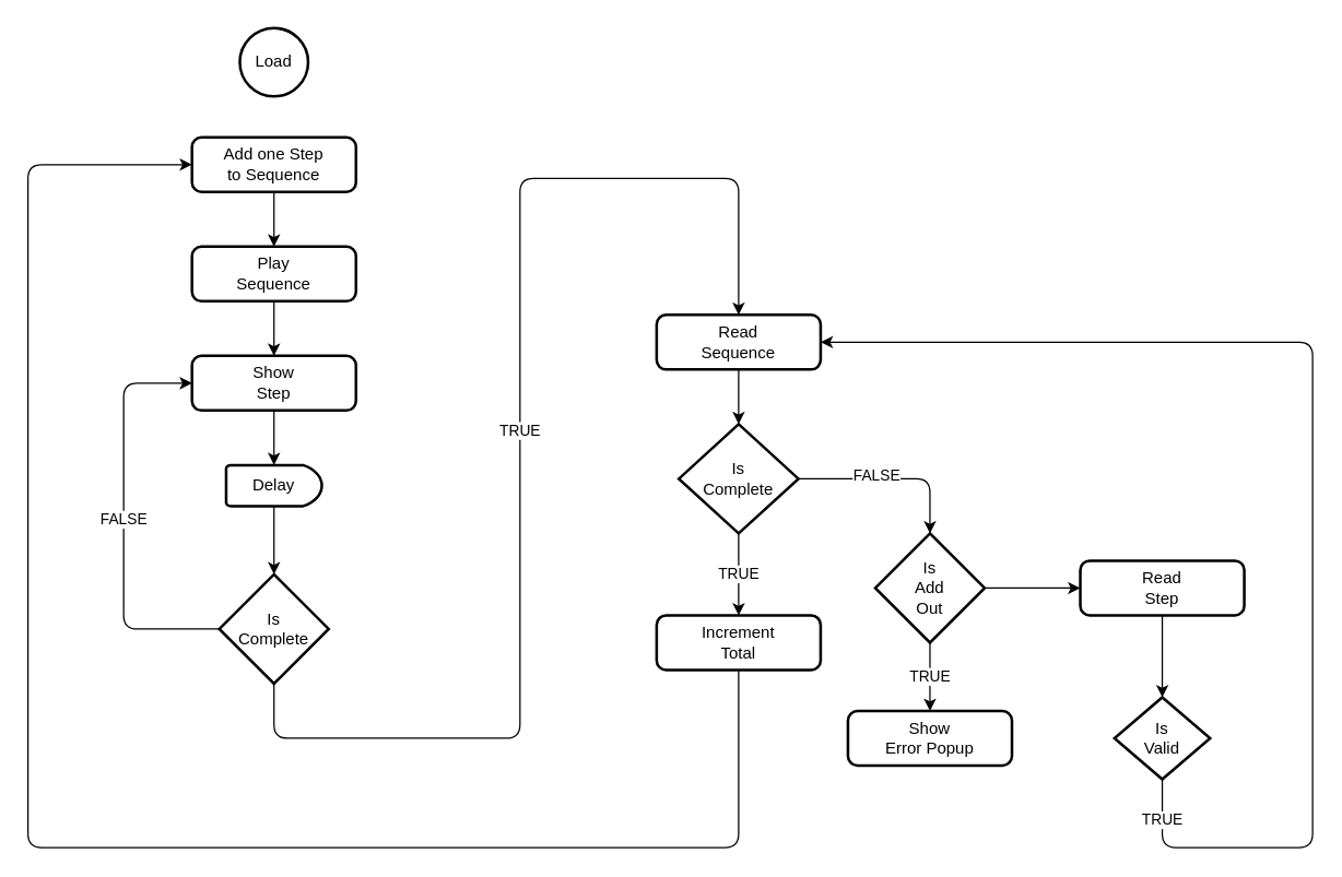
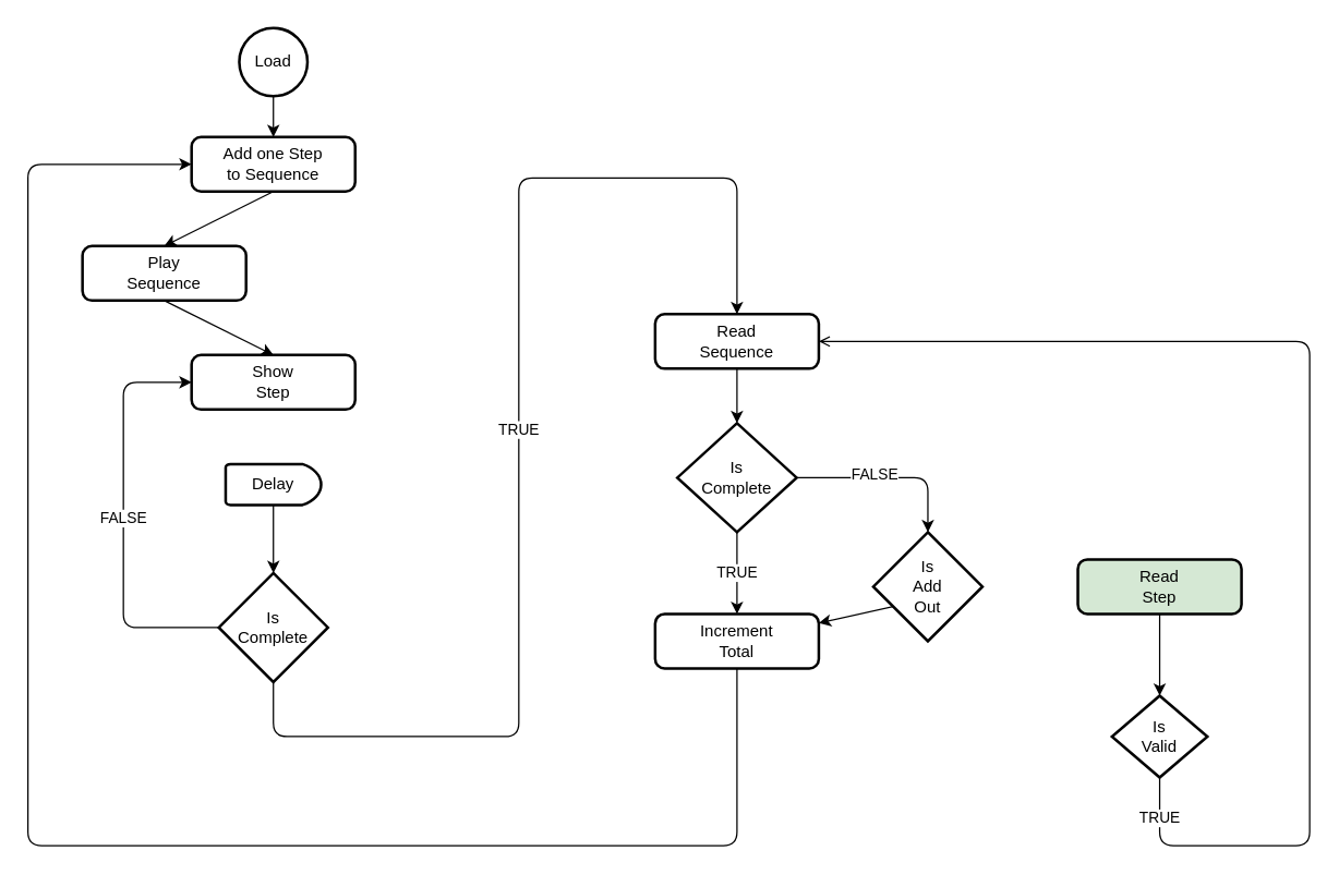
+ <mxCell id="2" style="edgeStyle=none;html=1;exitX=0.5;exitY=1;exitDx=0;exitDy=0;exitPerimeter=0;entryX=0.5;entryY=0;entryDx=0;entryDy=0;" parent="1" source="3" target="12" edge="1"><mxGeometry relative="1" as="geometry" /></mxCell>
- <mxCell id="5" value="Play&lt;br&gt;Sequence" style="rounded=1;whiteSpace=wrap;html=1;absoluteArcSize=1;arcSize=14;strokeWidth=2;" parent="1" vertex="1"><mxGeometry x="140" y="180" width="120" height="40" as="geometry" /></mxCell>
+ <mxCell id="5" value="Play&lt;br&gt;Sequence" style="rounded=1;whiteSpace=wrap;html=1;absoluteArcSize=1;arcSize=14;strokeWidth=2;" parent="1" vertex="1"><mxGeometry x="60" y="180" width="120" height="40" as="geometry" /></mxCell>
- <mxCell id="8" value="TRUE" style="edgeStyle=none;html=1;exitX=0.5;exitY=1;exitDx=0;exitDy=0;exitPerimeter=0;entryX=1;entryY=0.5;entryDx=0;entryDy=0;" parent="1" source="9" target="7" edge="1"><mxGeometry x="-0.933" relative="1" as="geometry"><Array as="points"><mxPoint x="850" y="620" /><mxPoint x="960" y="620" /><mxPoint x="960" y="250" /></Array><mxPoint as="offset" /></mxGeometry></mxCell>
+ <mxCell id="8" value="TRUE" style="edgeStyle=none;html=1;exitX=0.5;exitY=1;exitDx=0;exitDy=0;exitPerimeter=0;entryX=1;entryY=0.5;entryDx=0;entryDy=0;endArrow=open;" parent="1" source="9" target="7" edge="1"><mxGeometry x="-0.933" relative="1" as="geometry"><Array as="points"><mxPoint x="850" y="620" /><mxPoint x="960" y="620" /><mxPoint x="960" y="250" /></Array><mxPoint as="offset" /></mxGeometry></mxCell>
- <mxCell id="24" style="edgeStyle=none;html=1;exitX=0.5;exitY=1;exitDx=0;exitDy=0;entryX=0.5;entryY=0;entryDx=0;entryDy=0;entryPerimeter=0;" parent="1" source="25" target="27" edge="1"><mxGeometry relative="1" as="geometry" /></mxCell>
- <mxCell id="13" style="edgeStyle=none;html=1;exitX=1;exitY=0.5;exitDx=0;exitDy=0;exitPerimeter=0;entryX=0;entryY=0.5;entryDx=0;entryDy=0;" parent="1" source="15" target="17" edge="1"><mxGeometry relative="1" as="geometry" /></mxCell>
+ <mxCell id="13" style="edgeStyle=none;html=1;exitX=1;exitY=0.5;exitDx=0;exitDy=0;exitPerimeter=0;" parent="1" source="15" target="23" edge="1"><mxGeometry relative="1" as="geometry" /></mxCell>
- <mxCell id="17" value="Read&lt;br&gt;Step" style="rounded=1;whiteSpace=wrap;html=1;absoluteArcSize=1;arcSize=14;strokeWidth=2;" parent="1" vertex="1"><mxGeometry x="790" y="410" width="120" height="40" as="geometry" /></mxCell>
+ <mxCell id="17" value="Read&lt;br&gt;Step" style="rounded=1;whiteSpace=wrap;html=1;absoluteArcSize=1;arcSize=14;strokeWidth=2;fillColor=#d5e8d4;" parent="1" vertex="1"><mxGeometry x="790" y="410" width="120" height="40" as="geometry" /></mxCell>
- <mxCell id="14" value="TRUE" style="edgeStyle=none;html=1;exitX=0.5;exitY=1;exitDx=0;exitDy=0;exitPerimeter=0;entryX=0.5;entryY=0;entryDx=0;entryDy=0;" parent="1" source="15" target="10" edge="1"><mxGeometry relative="1" as="geometry" /></mxCell>
- <mxCell id="10" value="Show&lt;br&gt;Error Popup" style="rounded=1;whiteSpace=wrap;html=1;absoluteArcSize=1;arcSize=14;strokeWidth=2;" parent="1" vertex="1"><mxGeometry x="620" y="520" width="120" height="40" as="geometry" /></mxCell>
